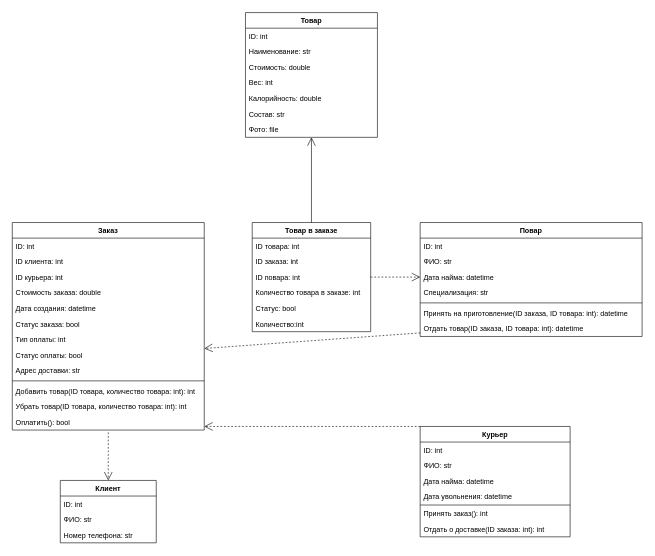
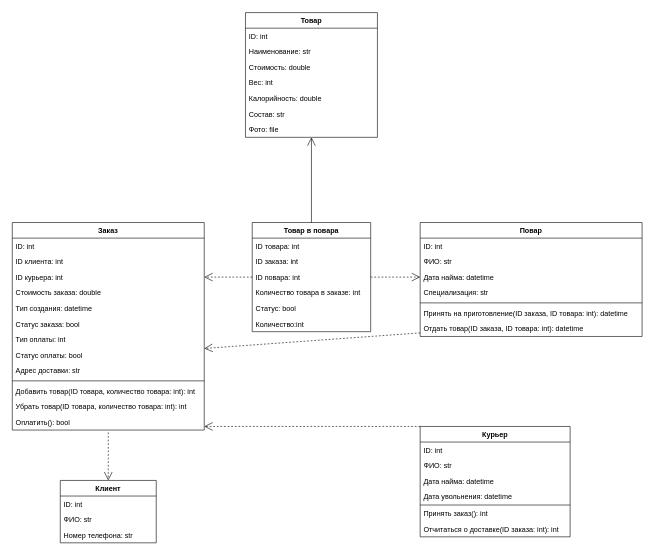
- <mxCell id="44" value="Товар в заказе" style="swimlane;fontStyle=1;align=center;verticalAlign=top;childLayout=stackLayout;horizontal=1;startSize=26;horizontalStack=0;resizeParent=1;resizeParentMax=0;resizeLast=0;collapsible=1;marginBottom=0;" parent="1" vertex="1"><mxGeometry x="420" y="370" width="197.5" height="182" as="geometry"><mxRectangle x="440" y="610" width="130" height="30" as="alternateBounds" /></mxGeometry></mxCell>
+ <mxCell id="44" value="Товар в повара" style="swimlane;fontStyle=1;align=center;verticalAlign=top;childLayout=stackLayout;horizontal=1;startSize=26;horizontalStack=0;resizeParent=1;resizeParentMax=0;resizeLast=0;collapsible=1;marginBottom=0;" parent="1" vertex="1"><mxGeometry x="420" y="370" width="197.5" height="182" as="geometry"><mxRectangle x="440" y="610" width="130" height="30" as="alternateBounds" /></mxGeometry></mxCell>
+ <mxCell id="53" value="" style="endArrow=open;endSize=12;dashed=1;html=1;rounded=0;exitX=0;exitY=0.5;exitDx=0;exitDy=0;entryX=1;entryY=0.5;entryDx=0;entryDy=0;" parent="1" source="47" target="5" edge="1"><mxGeometry x="-0.212" width="160" relative="1" as="geometry"><mxPoint x="637.5" y="481" as="sourcePoint" /><mxPoint x="720" y="481" as="targetPoint" /><mxPoint as="offset" /></mxGeometry></mxCell>
- <mxCell id="7" value="Дата создания: datetime" style="text;align=left;verticalAlign=top;spacingLeft=4;spacingRight=4;overflow=hidden;rotatable=0;points=[[0,0.5],[1,0.5]];portConstraint=eastwest;" parent="2" vertex="1"><mxGeometry y="130" width="320" height="26" as="geometry" /></mxCell>
+ <mxCell id="7" value="Тип создания: datetime" style="text;align=left;verticalAlign=top;spacingLeft=4;spacingRight=4;overflow=hidden;rotatable=0;points=[[0,0.5],[1,0.5]];portConstraint=eastwest;" parent="2" vertex="1"><mxGeometry y="130" width="320" height="26" as="geometry" /></mxCell>
- <mxCell id="43" value="Отдать о доставке(ID заказа: int): int" style="text;strokeColor=none;fillColor=none;align=left;verticalAlign=top;spacingLeft=4;spacingRight=4;overflow=hidden;rotatable=0;points=[[0,0.5],[1,0.5]];portConstraint=eastwest;" parent="36" vertex="1"><mxGeometry y="158" width="250" height="26" as="geometry" /></mxCell>
+ <mxCell id="43" value="Отчитаться о доставке(ID заказа: int): int" style="text;strokeColor=none;fillColor=none;align=left;verticalAlign=top;spacingLeft=4;spacingRight=4;overflow=hidden;rotatable=0;points=[[0,0.5],[1,0.5]];portConstraint=eastwest;" parent="36" vertex="1"><mxGeometry y="158" width="250" height="26" as="geometry" /></mxCell>
